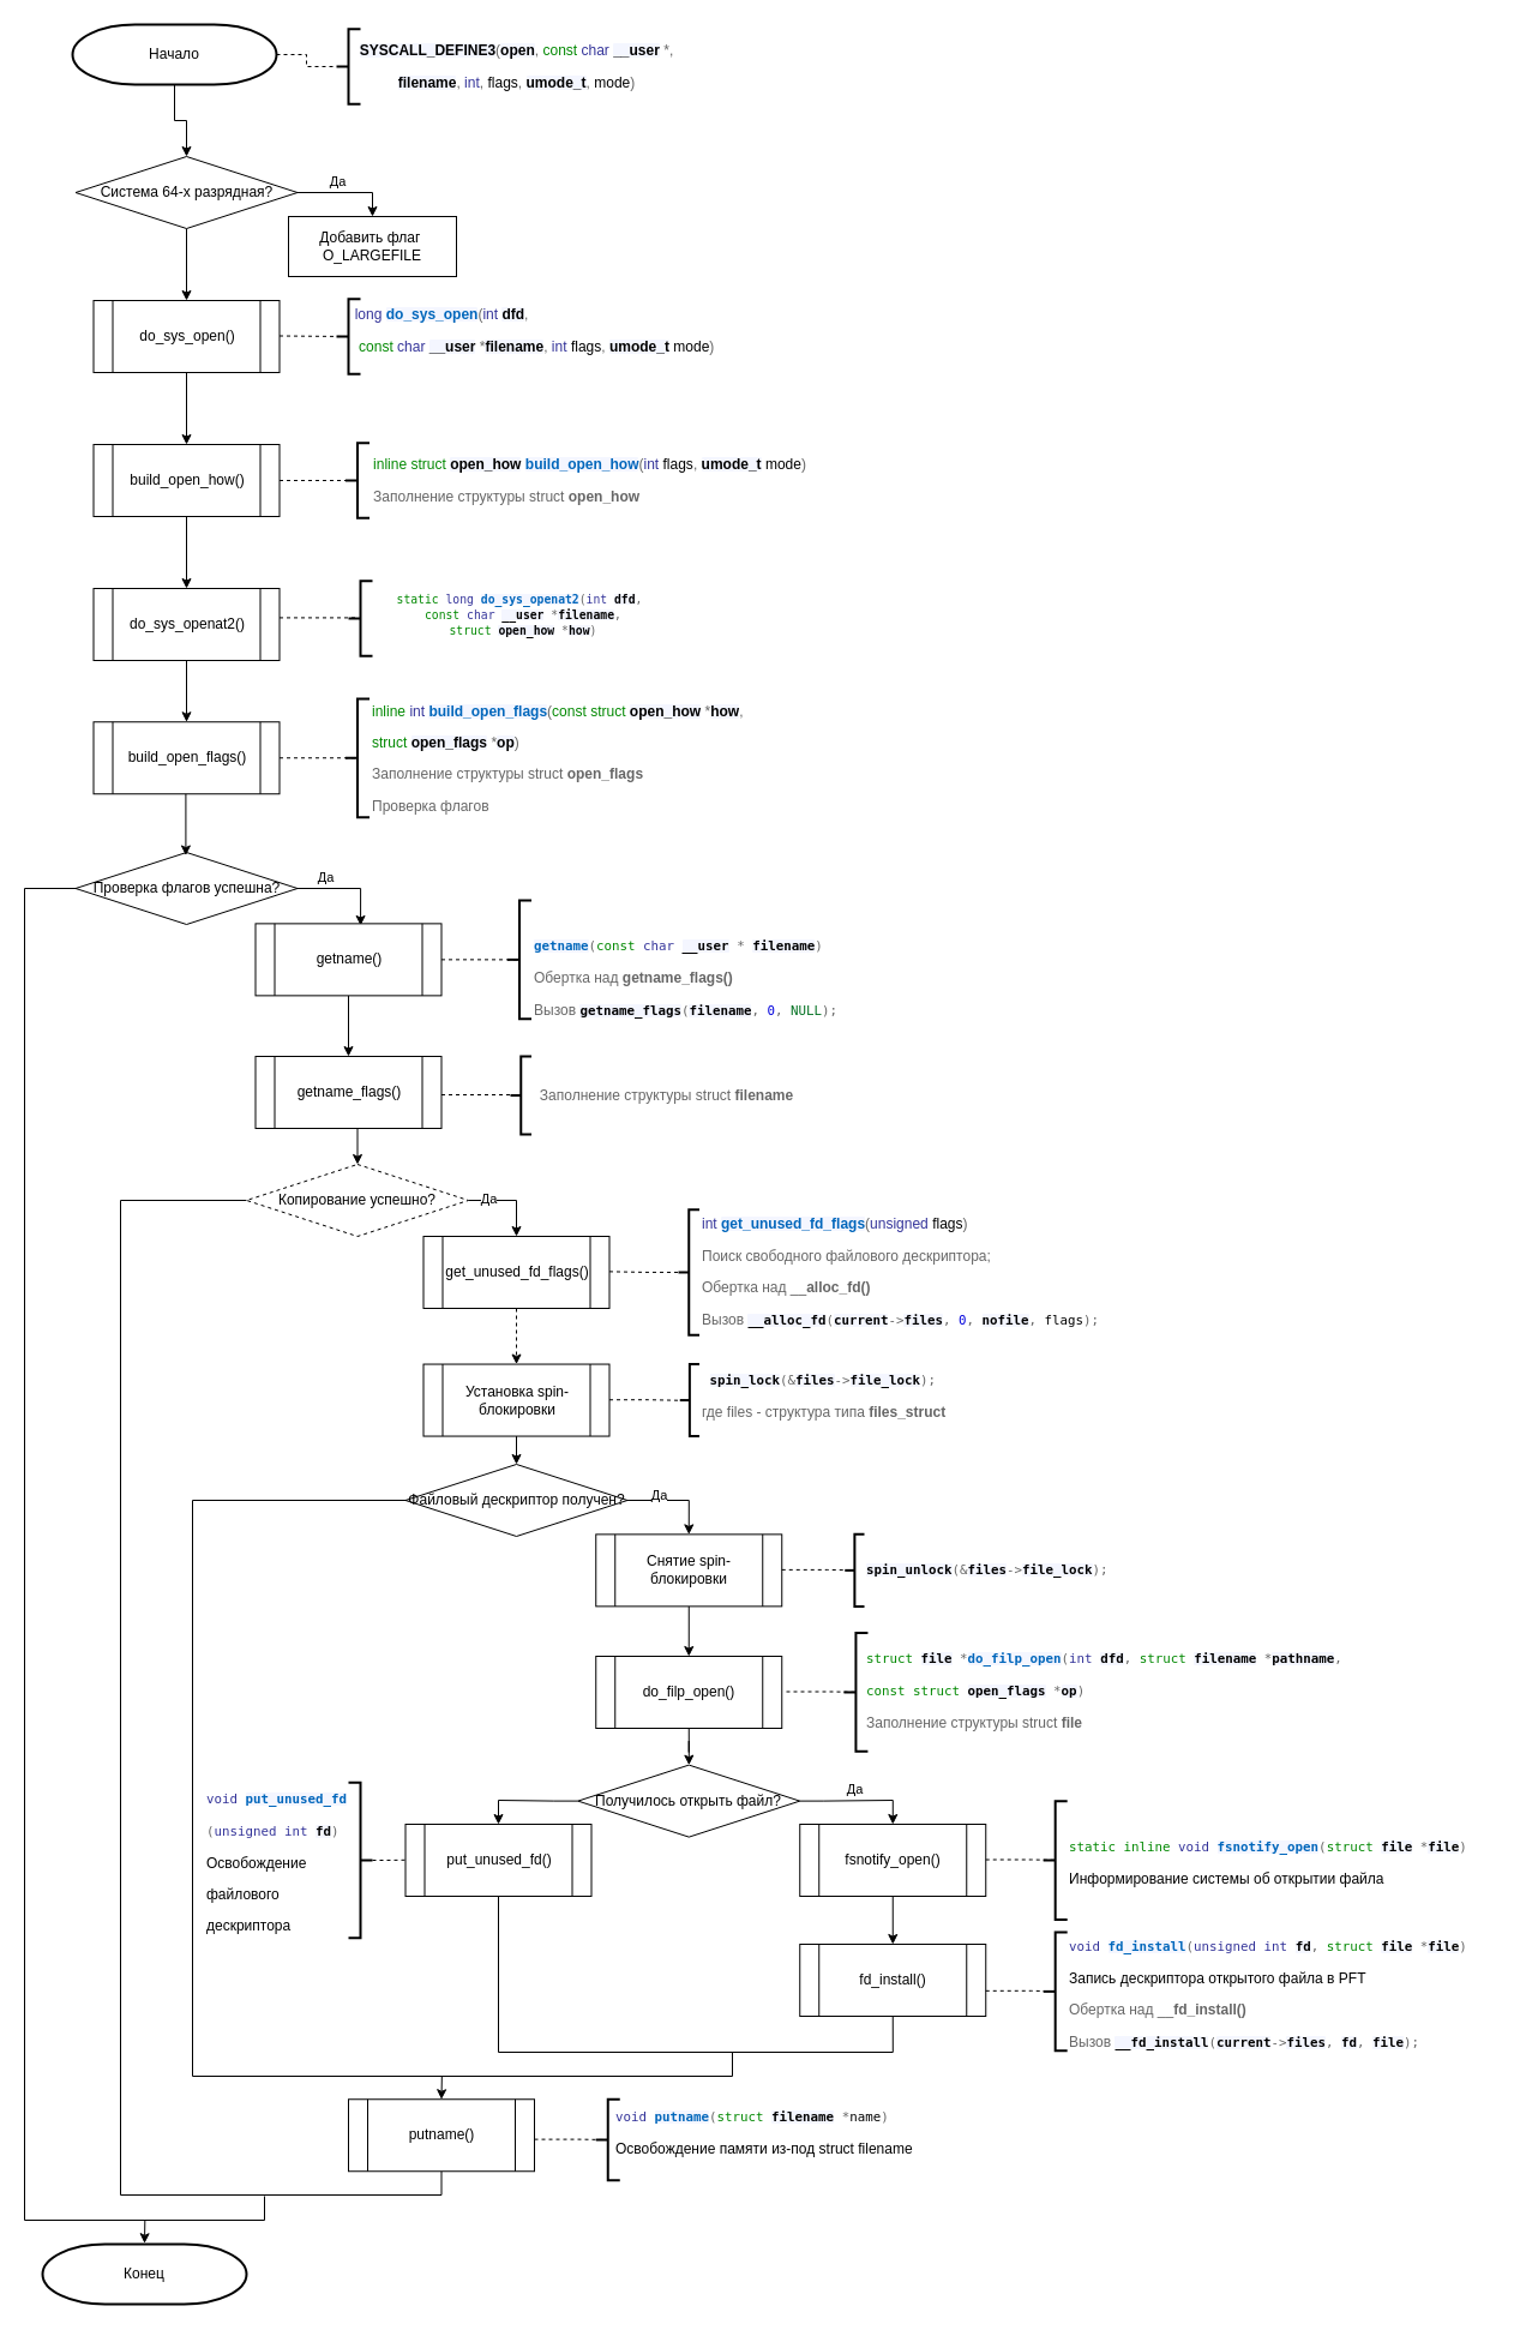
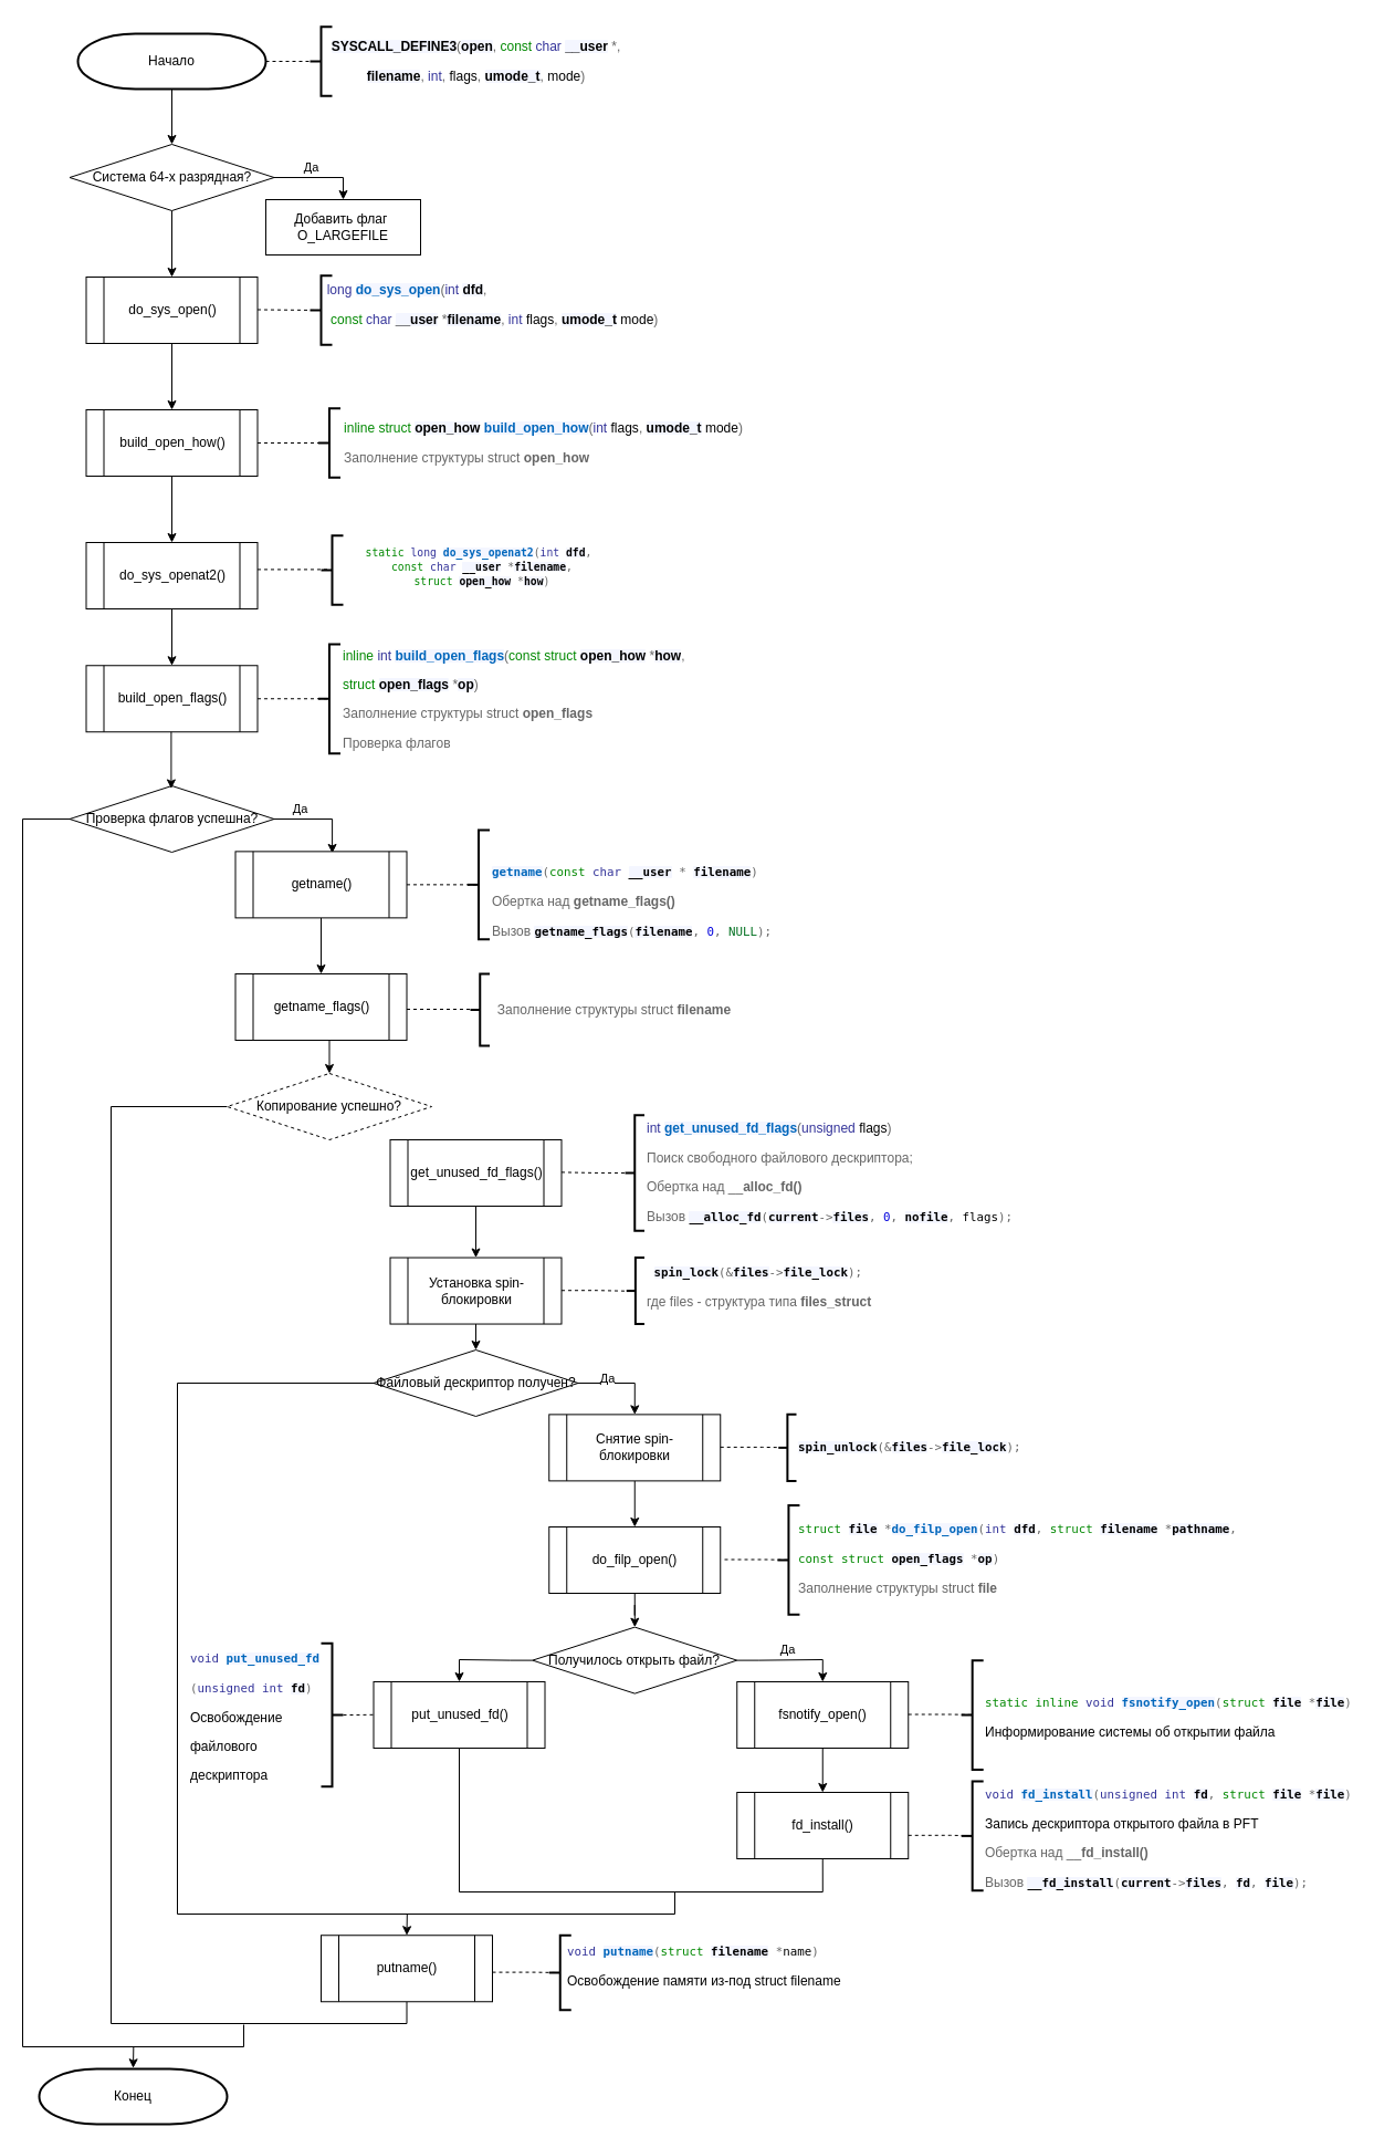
- <mxCell id="4" value="Начало" style="strokeWidth=2;html=1;shape=mxgraph.flowchart.terminator;whiteSpace=wrap;" parent="1" vertex="1"><mxGeometry x="60" y="20" width="170" height="50" as="geometry" /></mxCell>
+ <mxCell id="4" value="Начало" style="strokeWidth=2;html=1;shape=mxgraph.flowchart.terminator;whiteSpace=wrap;" parent="1" vertex="1"><mxGeometry x="70" y="30" width="170" height="50" as="geometry" /></mxCell>
- <mxCell id="52" style="edgeStyle=orthogonalEdgeStyle;rounded=0;orthogonalLoop=1;jettySize=auto;html=1;exitX=1;exitY=0.5;exitDx=0;exitDy=0;entryX=0.5;entryY=0;entryDx=0;entryDy=0;" parent="1" source="54" target="56" edge="1"><mxGeometry relative="1" as="geometry" /></mxCell>
- <mxCell id="53" value="Да" style="edgeLabel;html=1;align=center;verticalAlign=middle;resizable=0;points=[];" parent="52" vertex="1" connectable="0"><mxGeometry x="-0.547" y="2" relative="1" as="geometry"><mxPoint as="offset" /></mxGeometry></mxCell>
- <mxCell id="55" style="edgeStyle=orthogonalEdgeStyle;rounded=0;orthogonalLoop=1;jettySize=auto;html=1;exitX=0.5;exitY=1;exitDx=0;exitDy=0;entryX=0.5;entryY=0;entryDx=0;entryDy=0;dashed=1;" parent="1" source="56" target="73" edge="1"><mxGeometry relative="1" as="geometry" /></mxCell>
+ <mxCell id="55" style="edgeStyle=orthogonalEdgeStyle;rounded=0;orthogonalLoop=1;jettySize=auto;html=1;exitX=0.5;exitY=1;exitDx=0;exitDy=0;entryX=0.5;entryY=0;entryDx=0;entryDy=0;" parent="1" source="56" target="73" edge="1"><mxGeometry relative="1" as="geometry" /></mxCell>
